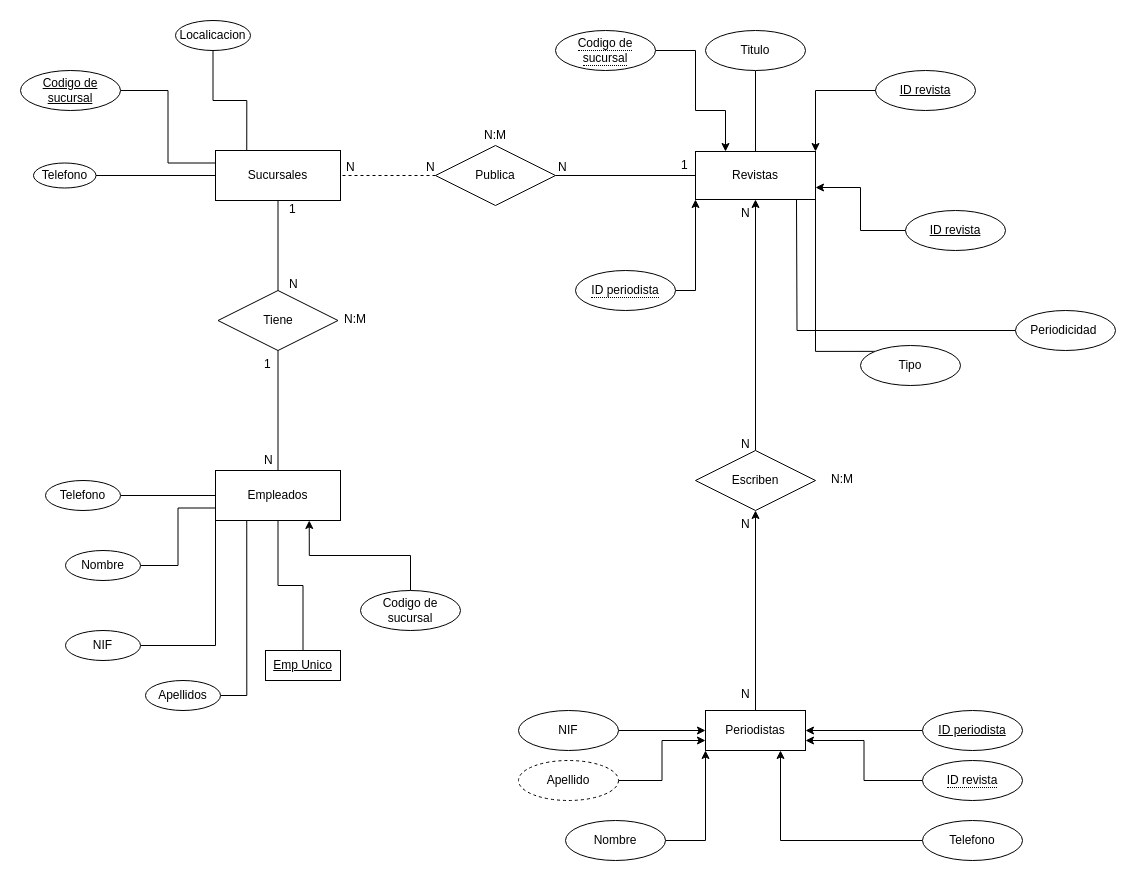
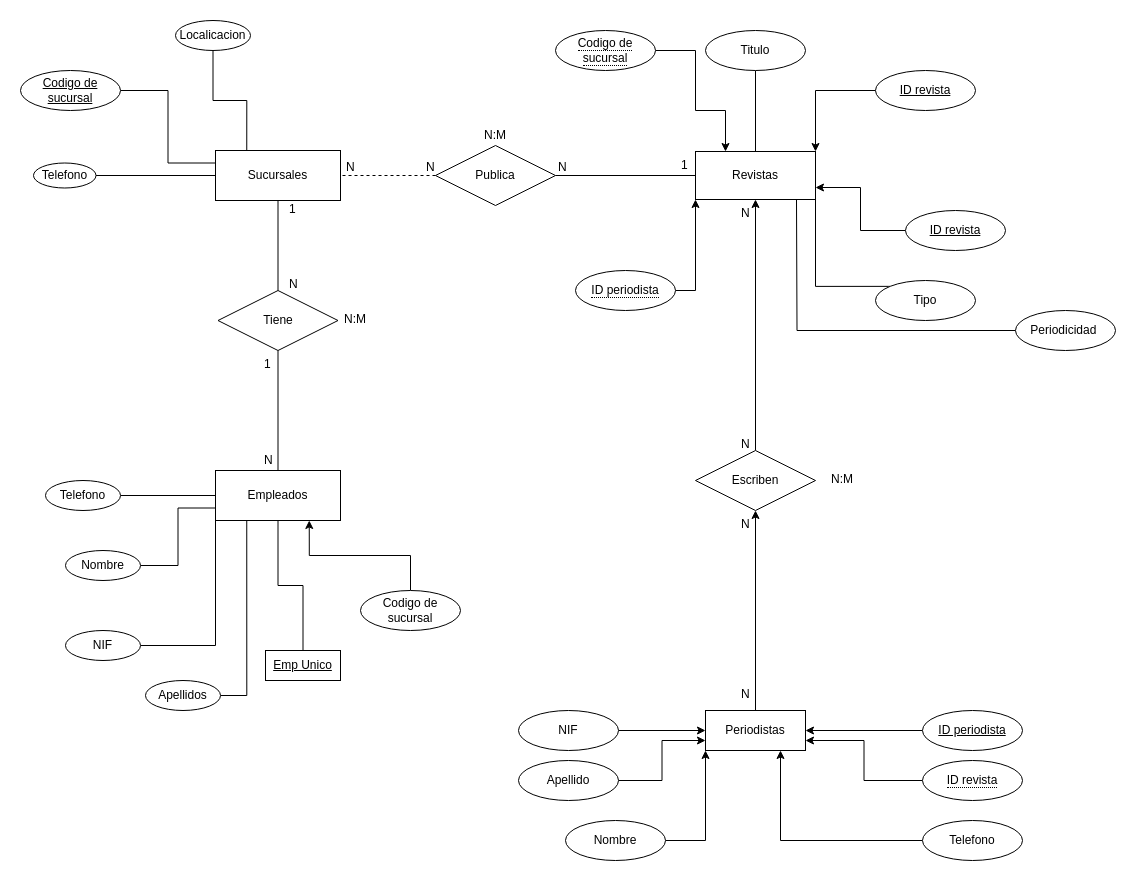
- <mxCell id="27" value="Tipo" style="ellipse;whiteSpace=wrap;html=1;align=center;" parent="1" vertex="1"><mxGeometry x="860" y="345" width="100" height="40" as="geometry" /></mxCell>
+ <mxCell id="27" value="Tipo" style="ellipse;whiteSpace=wrap;html=1;align=center;" parent="1" vertex="1"><mxGeometry x="875" y="280" width="100" height="40" as="geometry" /></mxCell>
- <mxCell id="53" value="Apellido" style="ellipse;whiteSpace=wrap;html=1;align=center;dashed=1;" vertex="1" parent="1"><mxGeometry x="518" y="760" width="100" height="40" as="geometry" /></mxCell>
+ <mxCell id="53" value="Apellido" style="ellipse;whiteSpace=wrap;html=1;align=center;" vertex="1" parent="1"><mxGeometry x="518" y="760" width="100" height="40" as="geometry" /></mxCell>
